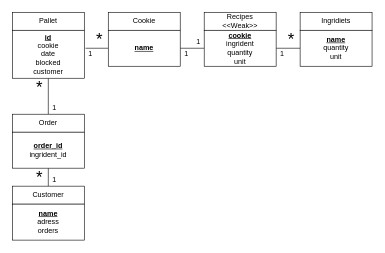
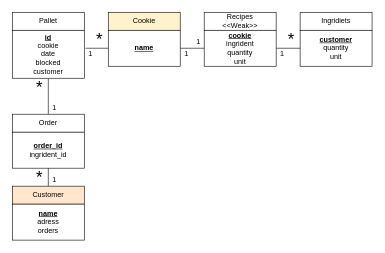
- <mxCell id="5" value="Cookie" style="rounded=0;whiteSpace=wrap;html=1;" vertex="1" parent="1"><mxGeometry x="180" y="20" width="120" height="30" as="geometry" /></mxCell>
+ <mxCell id="5" value="Cookie" style="rounded=0;whiteSpace=wrap;html=1;fillColor=#fff2cc;" vertex="1" parent="1"><mxGeometry x="180" y="20" width="120" height="30" as="geometry" /></mxCell>
- <mxCell id="13" value="&lt;u&gt;&lt;b&gt;name&lt;/b&gt;&lt;/u&gt;&lt;br&gt;quantity&lt;br&gt;unit" style="rounded=0;whiteSpace=wrap;html=1;" vertex="1" parent="1"><mxGeometry x="500" y="50" width="120" height="60" as="geometry" /></mxCell>
+ <mxCell id="13" value="&lt;u&gt;&lt;b&gt;customer&lt;/b&gt;&lt;/u&gt;&lt;br&gt;quantity&lt;br&gt;unit" style="rounded=0;whiteSpace=wrap;html=1;" vertex="1" parent="1"><mxGeometry x="500" y="50" width="120" height="60" as="geometry" /></mxCell>
- <mxCell id="17" value="Customer" style="rounded=0;whiteSpace=wrap;html=1;" vertex="1" parent="1"><mxGeometry x="20" y="310" width="120" height="30" as="geometry" /></mxCell>
+ <mxCell id="17" value="Customer" style="rounded=0;whiteSpace=wrap;html=1;fillColor=#ffe6cc;" vertex="1" parent="1"><mxGeometry x="20" y="310" width="120" height="30" as="geometry" /></mxCell>
